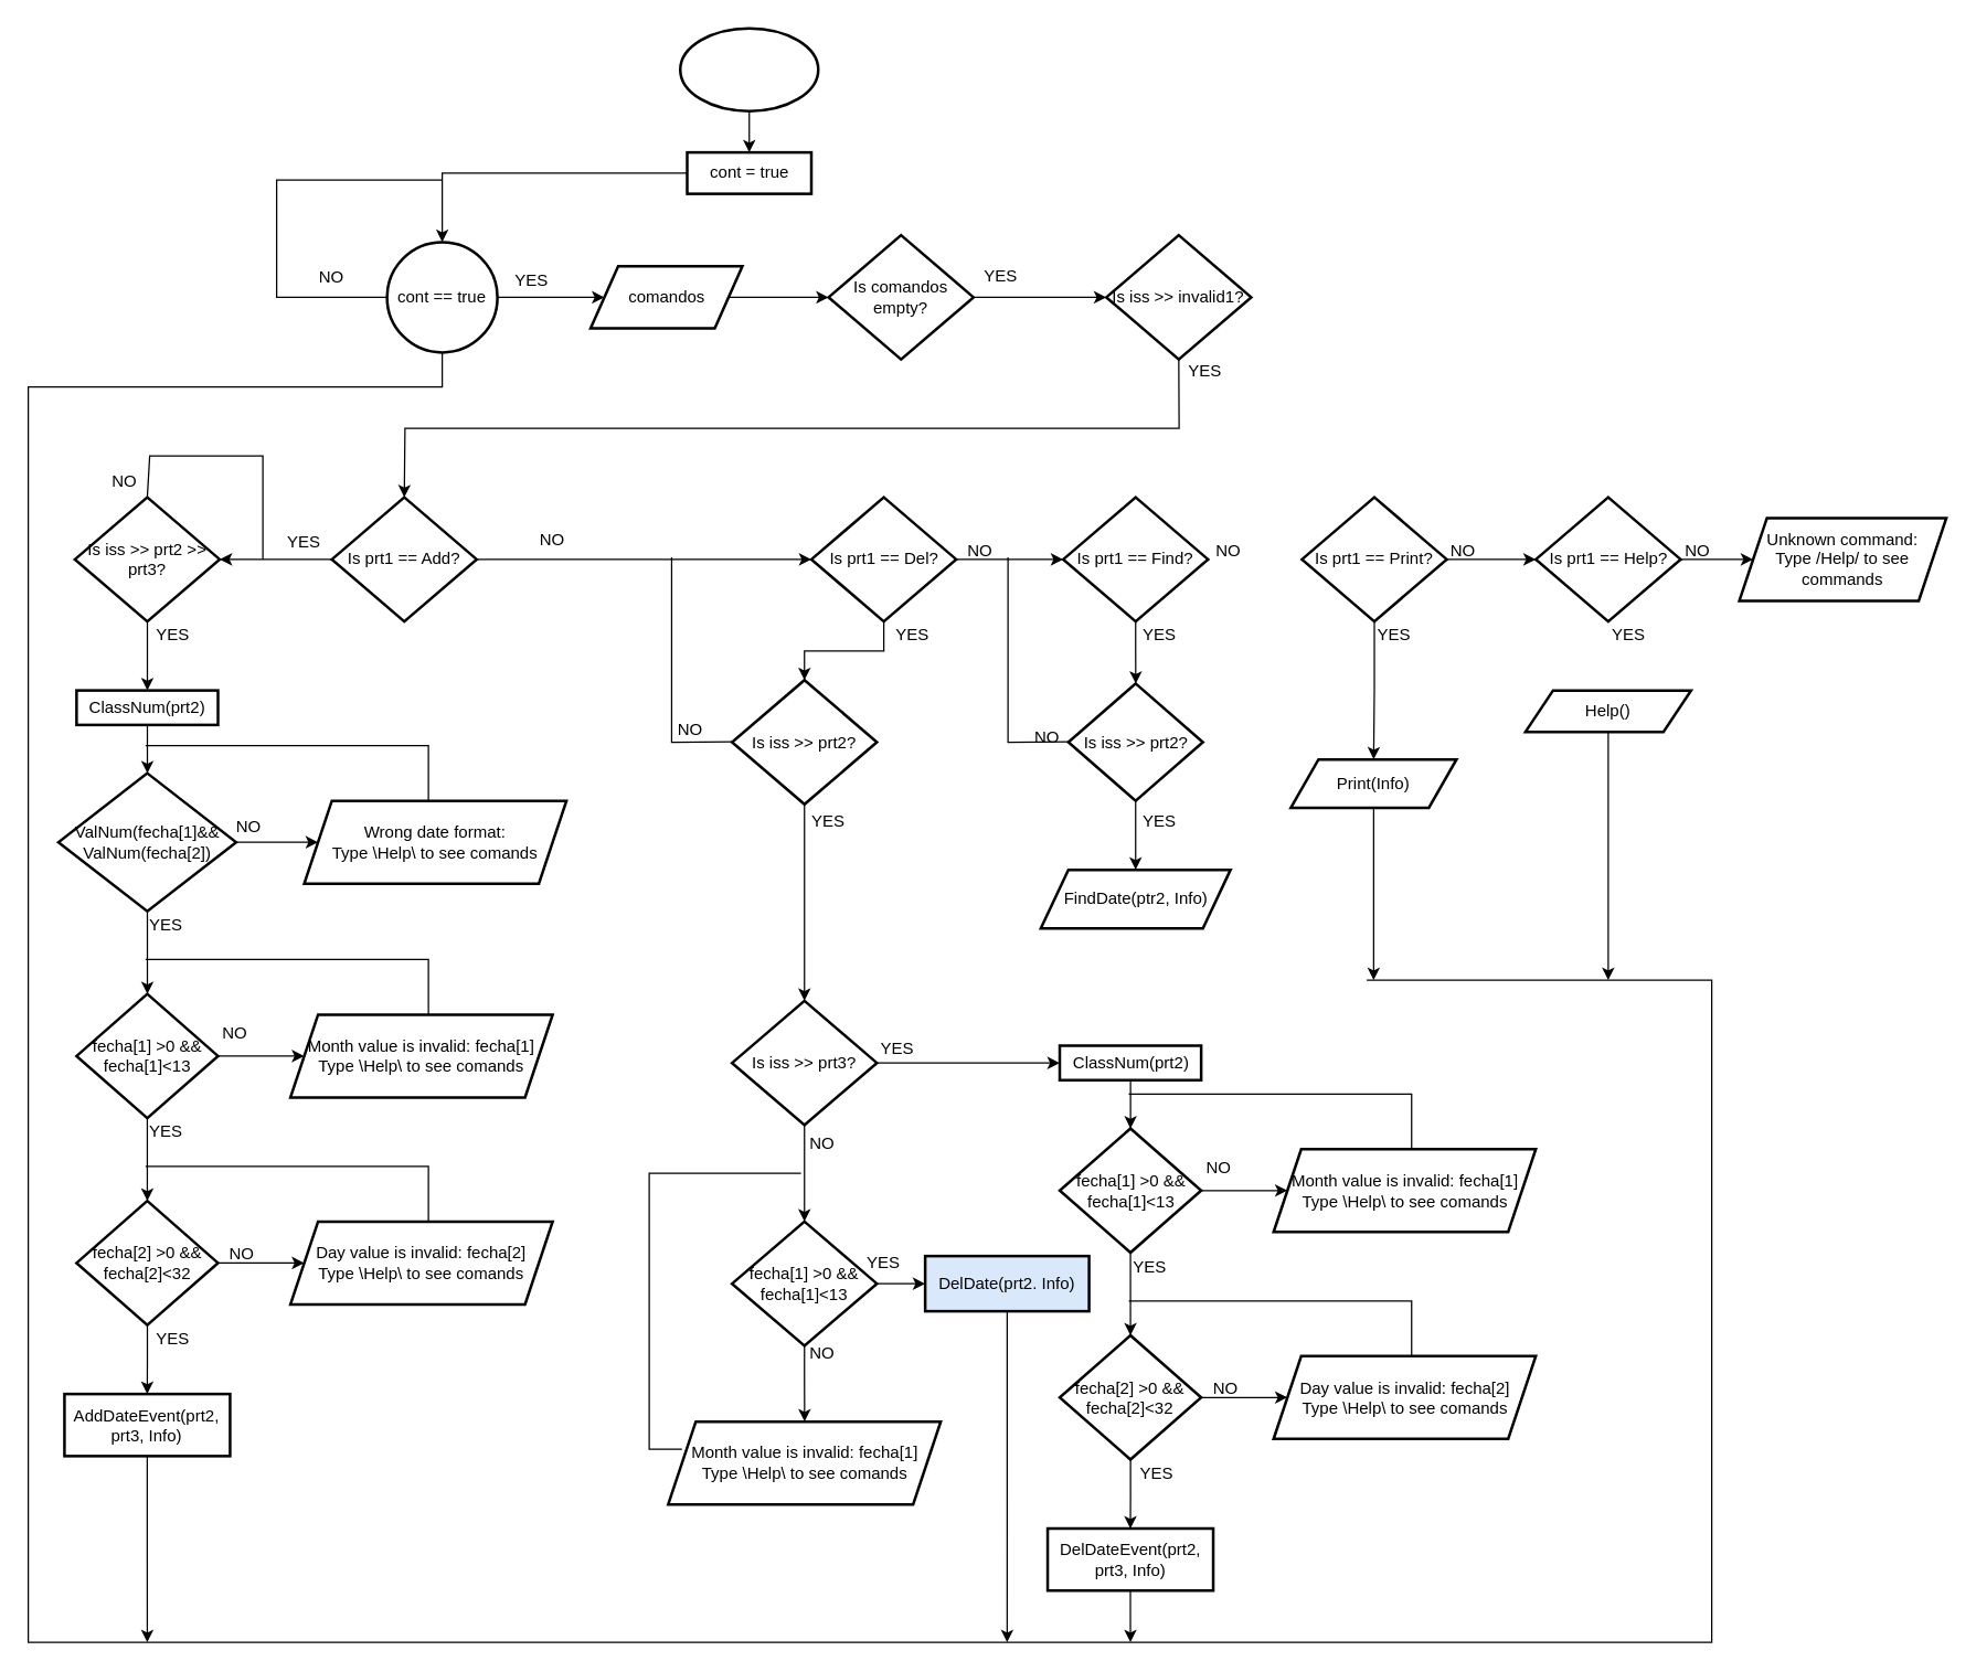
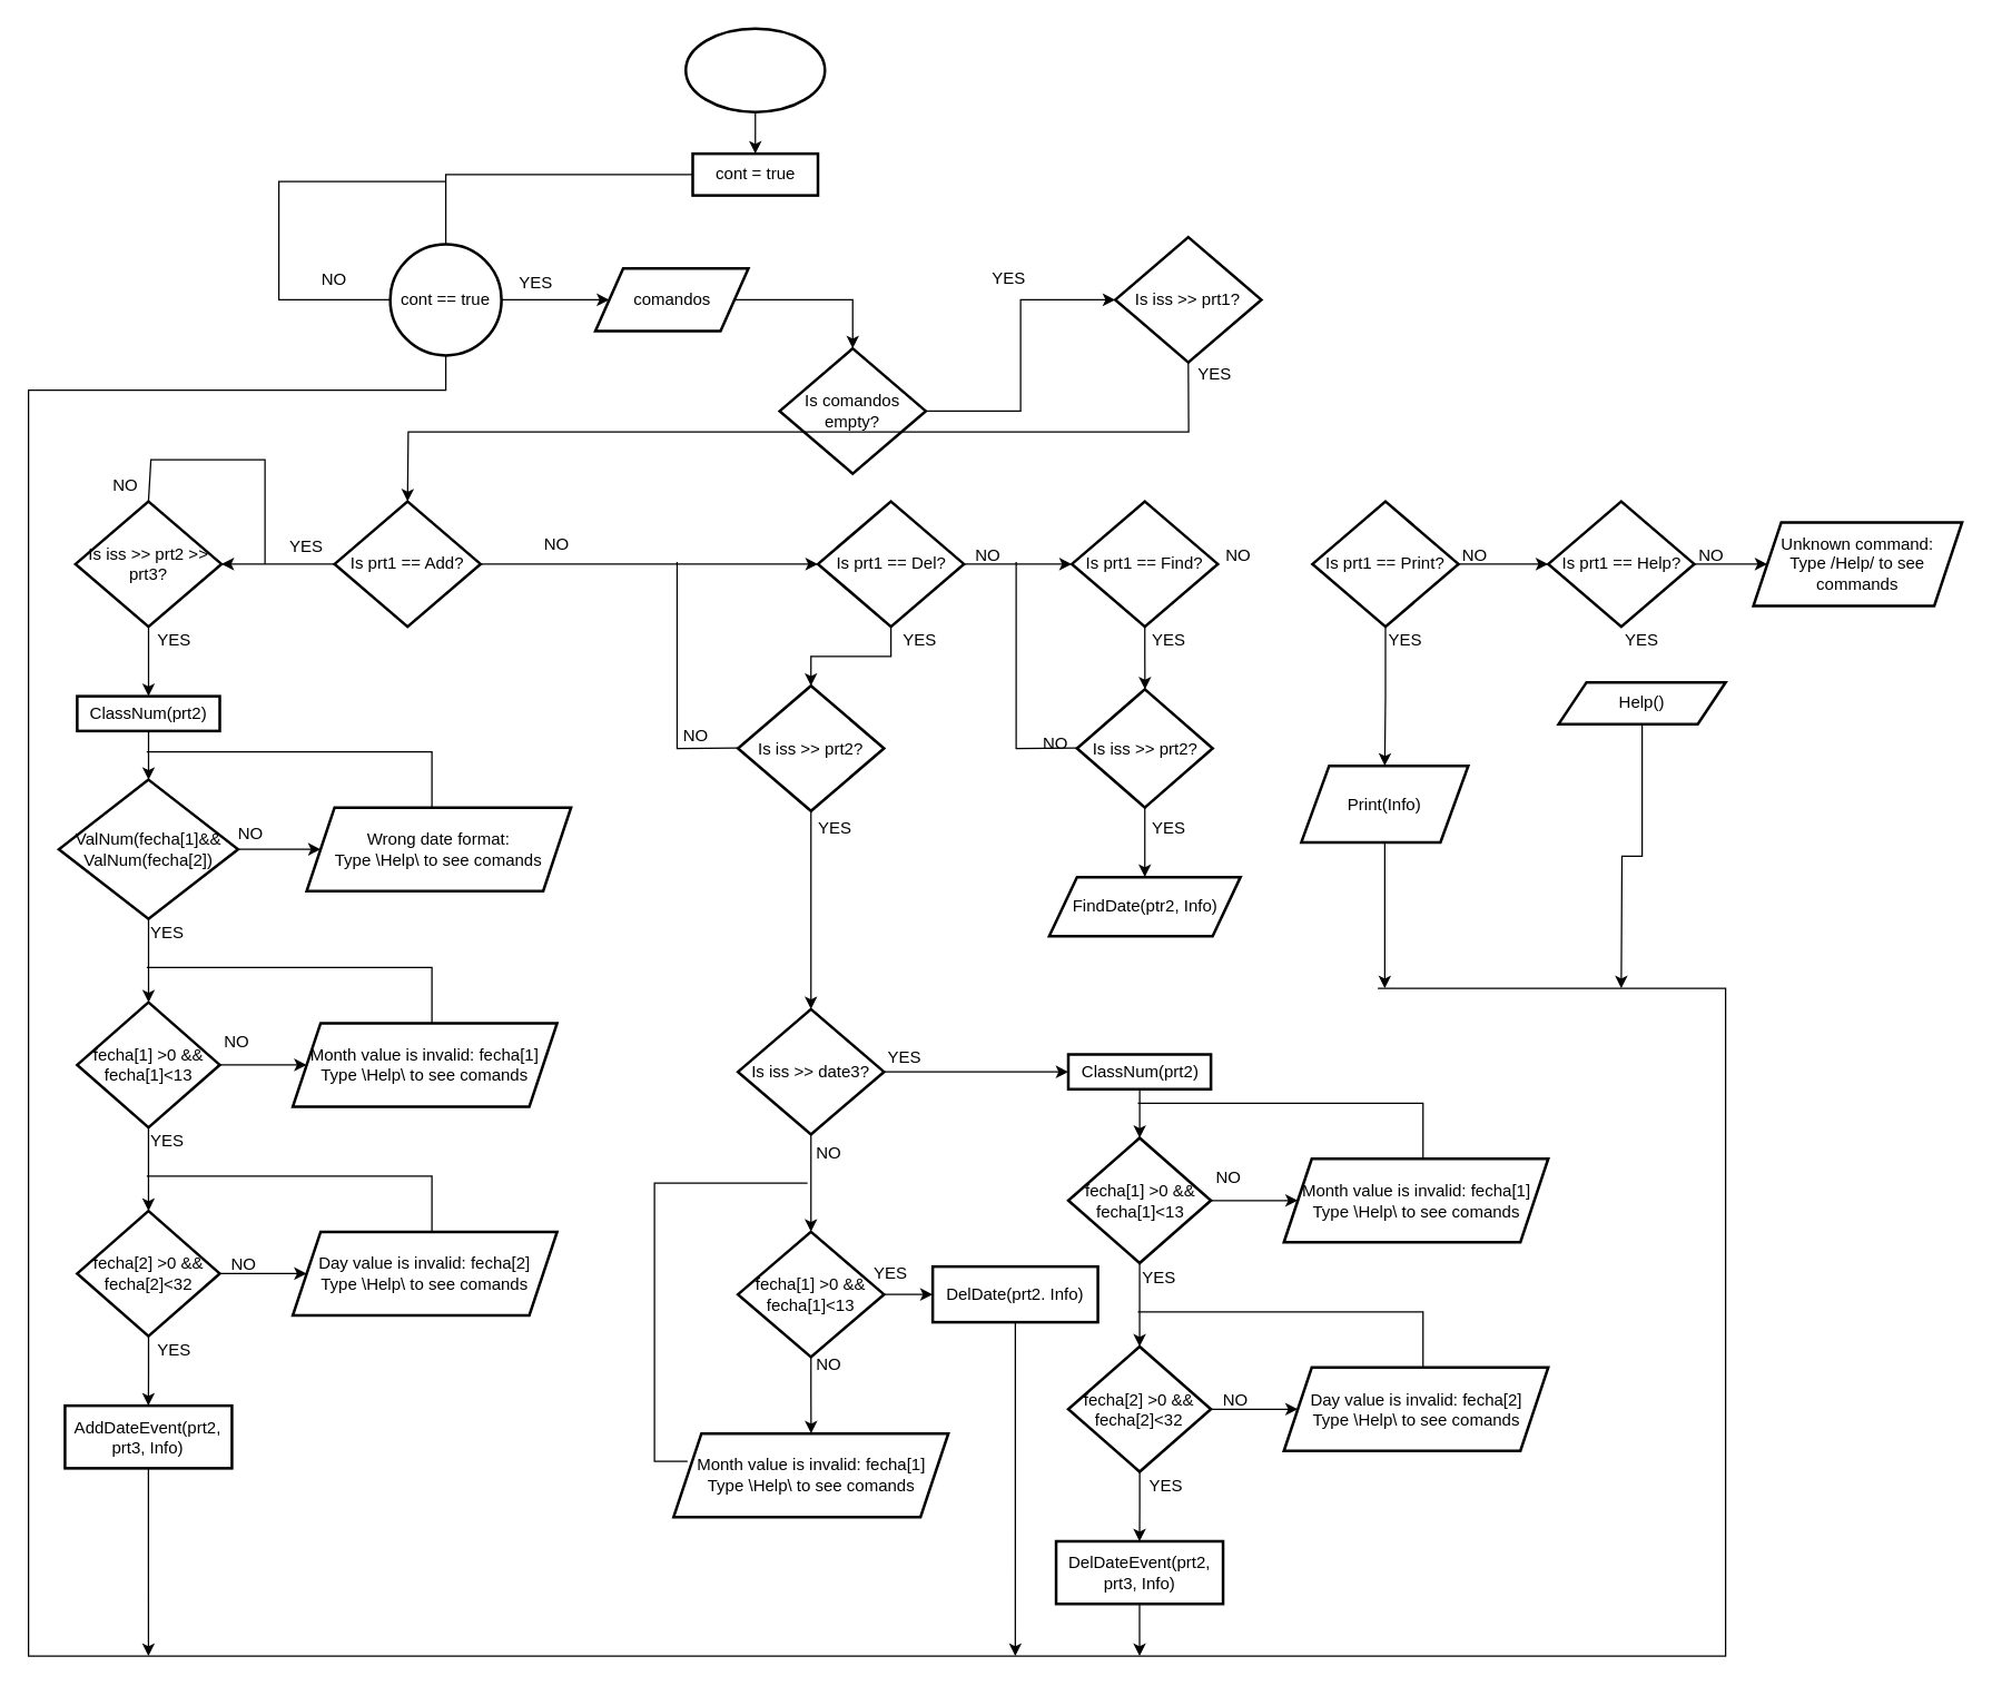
- <mxCell id="4" value="" style="edgeStyle=orthogonalEdgeStyle;rounded=0;orthogonalLoop=1;jettySize=auto;html=1;" edge="1" parent="1" source="5" target="7"><mxGeometry relative="1" as="geometry" /></mxCell>
+ <mxCell id="4" value="" style="edgeStyle=orthogonalEdgeStyle;rounded=0;orthogonalLoop=1;jettySize=auto;html=1;endArrow=none;" edge="1" parent="1" source="5" target="7"><mxGeometry relative="1" as="geometry" /></mxCell>
- <mxCell id="13" value="Is comandos empty?" style="rhombus;whiteSpace=wrap;html=1;strokeWidth=2;" vertex="1" parent="1"><mxGeometry x="600" y="170" width="105" height="90" as="geometry" /></mxCell>
+ <mxCell id="13" value="Is comandos empty?" style="rhombus;whiteSpace=wrap;html=1;strokeWidth=2;" vertex="1" parent="1"><mxGeometry x="560" y="250" width="105" height="90" as="geometry" /></mxCell>
- <mxCell id="14" value="Is iss &amp;gt;&amp;gt; invalid1?" style="rhombus;whiteSpace=wrap;html=1;strokeWidth=2;" vertex="1" parent="1"><mxGeometry x="801.25" y="170" width="105" height="90" as="geometry" /></mxCell>
+ <mxCell id="14" value="Is iss &amp;gt;&amp;gt; prt1?" style="rhombus;whiteSpace=wrap;html=1;strokeWidth=2;" vertex="1" parent="1"><mxGeometry x="801.25" y="170" width="105" height="90" as="geometry" /></mxCell>
- <mxCell id="39" value="Help()" style="shape=parallelogram;perimeter=parallelogramPerimeter;whiteSpace=wrap;html=1;fixedSize=1;strokeWidth=2;" vertex="1" parent="1"><mxGeometry x="1105" y="500" width="120" height="30" as="geometry" /></mxCell>
+ <mxCell id="39" value="Help()" style="shape=parallelogram;perimeter=parallelogramPerimeter;whiteSpace=wrap;html=1;fixedSize=1;strokeWidth=2;" vertex="1" parent="1"><mxGeometry x="1120" y="490" width="120" height="30" as="geometry" /></mxCell>
- <mxCell id="37" value="Print(Info)" style="shape=parallelogram;perimeter=parallelogramPerimeter;whiteSpace=wrap;html=1;fixedSize=1;strokeWidth=2;" vertex="1" parent="1"><mxGeometry x="935" y="550" width="120" height="35" as="geometry" /></mxCell>
+ <mxCell id="37" value="Print(Info)" style="shape=parallelogram;perimeter=parallelogramPerimeter;whiteSpace=wrap;html=1;fixedSize=1;strokeWidth=2;" vertex="1" parent="1"><mxGeometry x="935" y="550" width="120" height="55" as="geometry" /></mxCell>
- <mxCell id="80" value="Is iss &amp;gt;&amp;gt; prt3?" style="rhombus;whiteSpace=wrap;html=1;strokeWidth=2;" vertex="1" parent="1"><mxGeometry x="530" y="725" width="105" height="90" as="geometry" /></mxCell>
+ <mxCell id="80" value="Is iss &amp;gt;&amp;gt; date3?" style="rhombus;whiteSpace=wrap;html=1;strokeWidth=2;" vertex="1" parent="1"><mxGeometry x="530" y="725" width="105" height="90" as="geometry" /></mxCell>
- <mxCell id="104" value="DelDate(prt2. Info)" style="whiteSpace=wrap;html=1;strokeWidth=2;fillColor=#dae8fc;" vertex="1" parent="1"><mxGeometry x="670" y="910" width="118.76" height="40" as="geometry" /></mxCell>
+ <mxCell id="104" value="DelDate(prt2. Info)" style="whiteSpace=wrap;html=1;strokeWidth=2;" vertex="1" parent="1"><mxGeometry x="670" y="910" width="118.76" height="40" as="geometry" /></mxCell>
